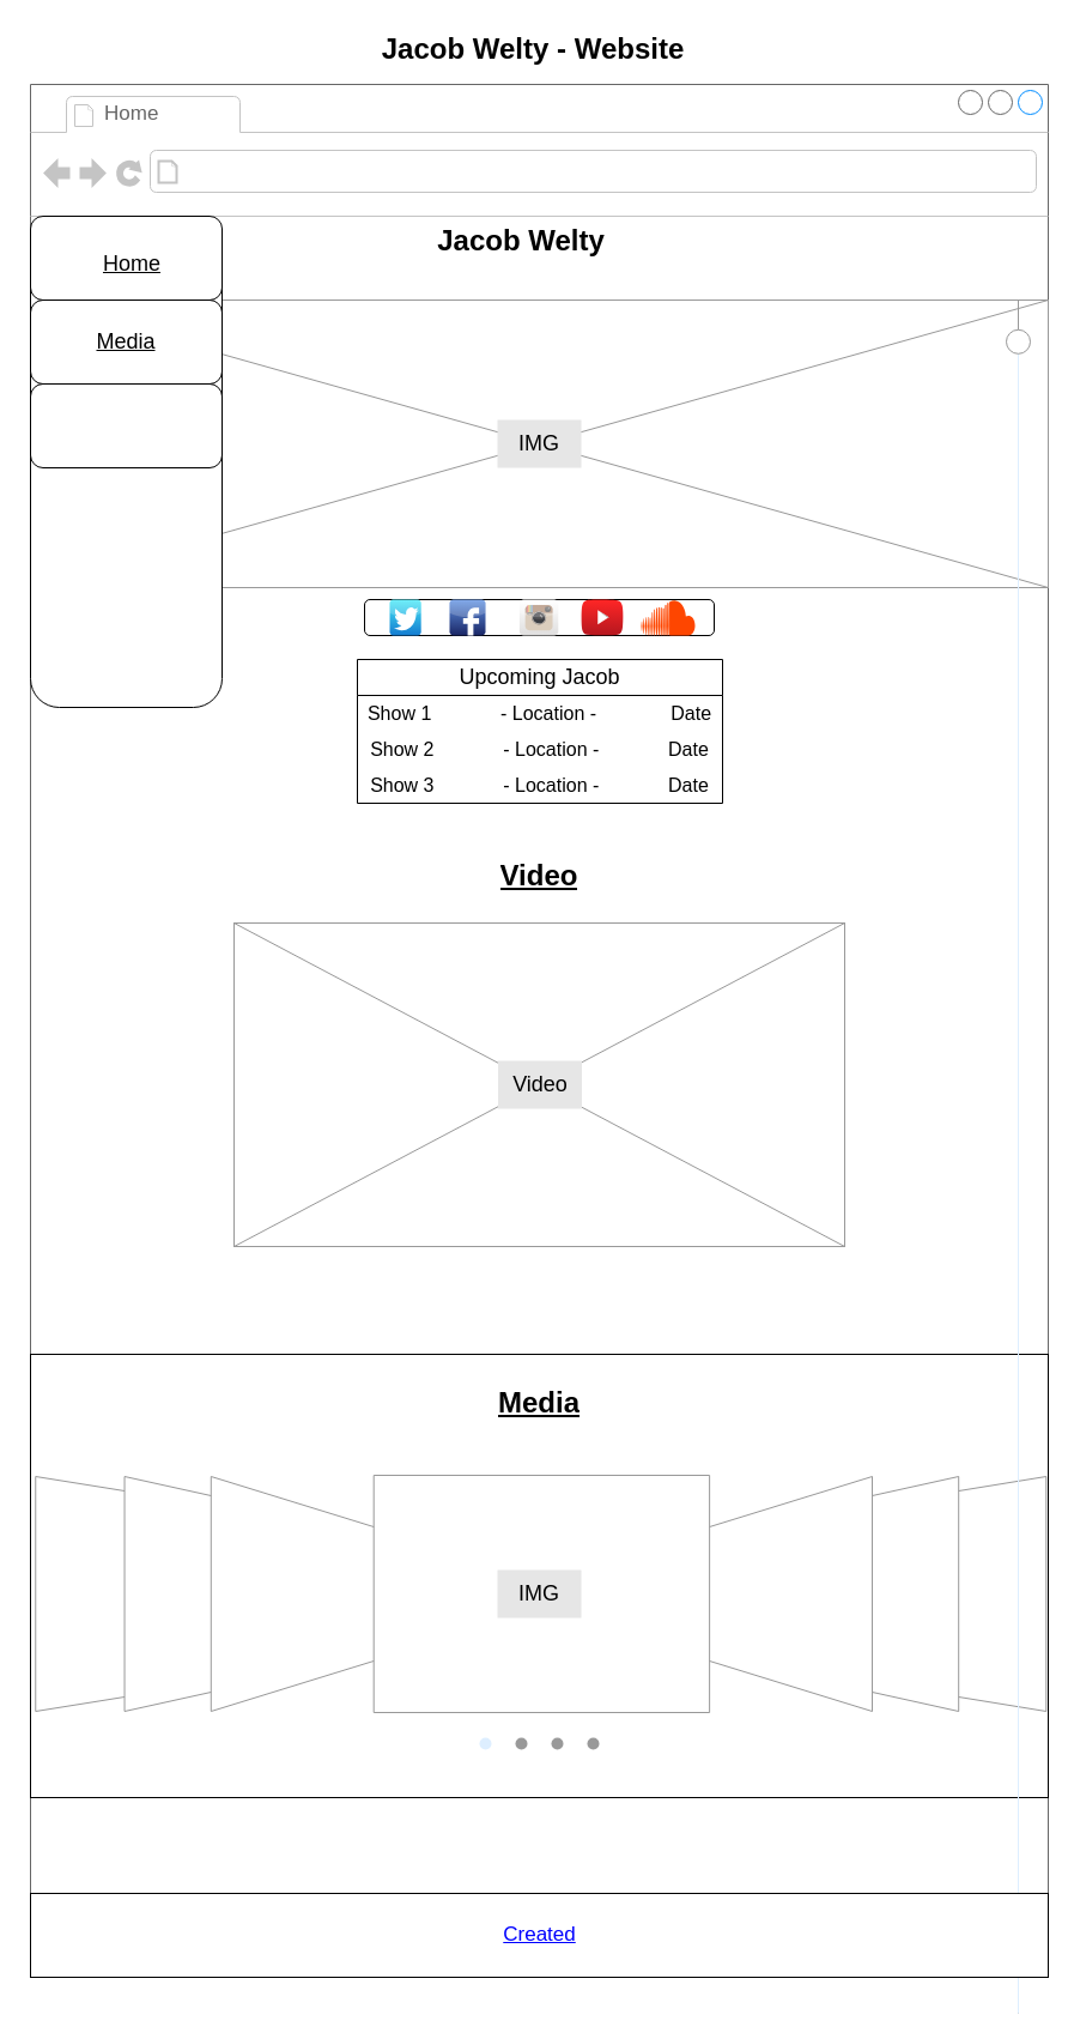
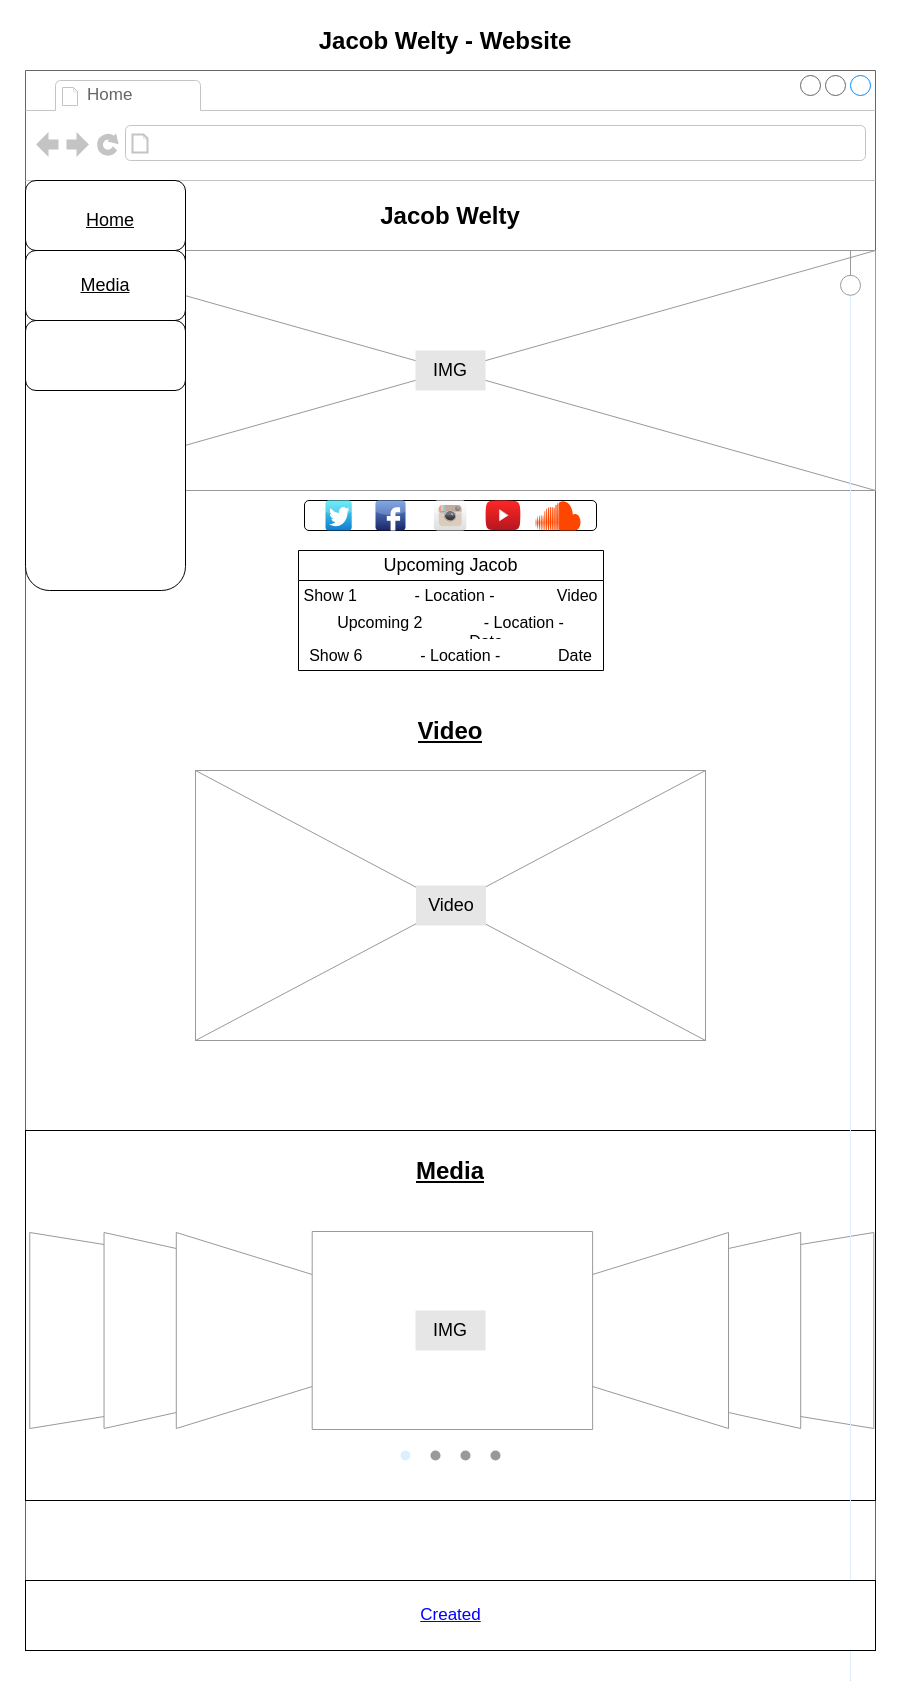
- <mxCell id="13" value="&lt;h1 style=&quot;margin-top: 0px;&quot;&gt;Jacob Welty&lt;/h1&gt;" style="text;html=1;whiteSpace=wrap;overflow=hidden;rounded=0;align=center;" parent="2" vertex="1"><mxGeometry x="320" y="110" width="180" height="50" as="geometry" /></mxCell>
+ <mxCell id="13" value="&lt;h1 style=&quot;margin-top: 0px;&quot;&gt;Jacob Welty&lt;/h1&gt;" style="text;html=1;whiteSpace=wrap;overflow=hidden;rounded=0;align=center;" parent="2" vertex="1"><mxGeometry x="335" y="125" width="180" height="50" as="geometry" /></mxCell>
- <mxCell id="20" value="&lt;font style=&quot;font-size: 16px;&quot;&gt;Show 1&lt;span style=&quot;white-space: pre;&quot;&gt;&#09;&lt;/span&gt;&lt;span style=&quot;white-space: pre;&quot;&gt;&#09;&lt;/span&gt; - Location -&lt;span style=&quot;white-space: pre;&quot;&gt;&#09;&lt;/span&gt;&lt;span style=&quot;white-space: pre;&quot;&gt;&#09;&lt;/span&gt; Date&lt;/font&gt;" style="text;strokeColor=none;fillColor=none;align=center;verticalAlign=middle;spacingLeft=4;spacingRight=4;overflow=hidden;points=[[0,0.5],[1,0.5]];portConstraint=eastwest;rotatable=0;whiteSpace=wrap;html=1;" parent="19" vertex="1"><mxGeometry y="30" width="305" height="30" as="geometry" /></mxCell>
+ <mxCell id="20" value="&lt;font style=&quot;font-size: 16px;&quot;&gt;Show 1&lt;span style=&quot;white-space: pre;&quot;&gt;&#09;&lt;/span&gt;&lt;span style=&quot;white-space: pre;&quot;&gt;&#09;&lt;/span&gt; - Location -&lt;span style=&quot;white-space: pre;&quot;&gt;&#09;&lt;/span&gt;&lt;span style=&quot;white-space: pre;&quot;&gt;&#09;&lt;/span&gt; Video&lt;/font&gt;" style="text;strokeColor=none;fillColor=none;align=center;verticalAlign=middle;spacingLeft=4;spacingRight=4;overflow=hidden;points=[[0,0.5],[1,0.5]];portConstraint=eastwest;rotatable=0;whiteSpace=wrap;html=1;" parent="19" vertex="1"><mxGeometry y="30" width="305" height="30" as="geometry" /></mxCell>
- <mxCell id="21" value="&lt;font style=&quot;font-size: 16px;&quot;&gt;Show 2&lt;span style=&quot;white-space: pre;&quot;&gt;&#09;&lt;/span&gt;&lt;span style=&quot;white-space: pre;&quot;&gt;&#09;&lt;/span&gt; - Location - &lt;span style=&quot;white-space: pre;&quot;&gt;&#09;&lt;/span&gt;&lt;span style=&quot;white-space: pre;&quot;&gt;&#09;&lt;/span&gt;Date&lt;/font&gt;" style="text;strokeColor=none;fillColor=none;align=center;verticalAlign=middle;spacingLeft=4;spacingRight=4;overflow=hidden;points=[[0,0.5],[1,0.5]];portConstraint=eastwest;rotatable=0;whiteSpace=wrap;html=1;" parent="19" vertex="1"><mxGeometry y="60" width="305" height="30" as="geometry" /></mxCell>
+ <mxCell id="21" value="&lt;font style=&quot;font-size: 16px;&quot;&gt;Upcoming 2&lt;span style=&quot;white-space: pre;&quot;&gt;&#09;&lt;/span&gt;&lt;span style=&quot;white-space: pre;&quot;&gt;&#09;&lt;/span&gt; - Location - &lt;span style=&quot;white-space: pre;&quot;&gt;&#09;&lt;/span&gt;&lt;span style=&quot;white-space: pre;&quot;&gt;&#09;&lt;/span&gt;Date&lt;/font&gt;" style="text;strokeColor=none;fillColor=none;align=center;verticalAlign=middle;spacingLeft=4;spacingRight=4;overflow=hidden;points=[[0,0.5],[1,0.5]];portConstraint=eastwest;rotatable=0;whiteSpace=wrap;html=1;" parent="19" vertex="1"><mxGeometry y="60" width="305" height="30" as="geometry" /></mxCell>
- <mxCell id="22" value="&lt;font style=&quot;font-size: 16px;&quot;&gt;Show 3&lt;span style=&quot;white-space: pre;&quot;&gt;&#09;&lt;/span&gt;&lt;span style=&quot;white-space: pre;&quot;&gt;&#09;&lt;/span&gt; - Location - &lt;span style=&quot;white-space: pre;&quot;&gt;&#09;&lt;/span&gt;&lt;span style=&quot;white-space: pre;&quot;&gt;&#09;&lt;/span&gt;Date&lt;/font&gt;" style="text;strokeColor=none;fillColor=none;align=center;verticalAlign=middle;spacingLeft=4;spacingRight=4;overflow=hidden;points=[[0,0.5],[1,0.5]];portConstraint=eastwest;rotatable=0;whiteSpace=wrap;html=1;" parent="19" vertex="1"><mxGeometry y="90" width="305" height="30" as="geometry" /></mxCell>
+ <mxCell id="22" value="&lt;font style=&quot;font-size: 16px;&quot;&gt;Show 6&lt;span style=&quot;white-space: pre;&quot;&gt;&#09;&lt;/span&gt;&lt;span style=&quot;white-space: pre;&quot;&gt;&#09;&lt;/span&gt; - Location - &lt;span style=&quot;white-space: pre;&quot;&gt;&#09;&lt;/span&gt;&lt;span style=&quot;white-space: pre;&quot;&gt;&#09;&lt;/span&gt;Date&lt;/font&gt;" style="text;strokeColor=none;fillColor=none;align=center;verticalAlign=middle;spacingLeft=4;spacingRight=4;overflow=hidden;points=[[0,0.5],[1,0.5]];portConstraint=eastwest;rotatable=0;whiteSpace=wrap;html=1;" parent="19" vertex="1"><mxGeometry y="90" width="305" height="30" as="geometry" /></mxCell>
